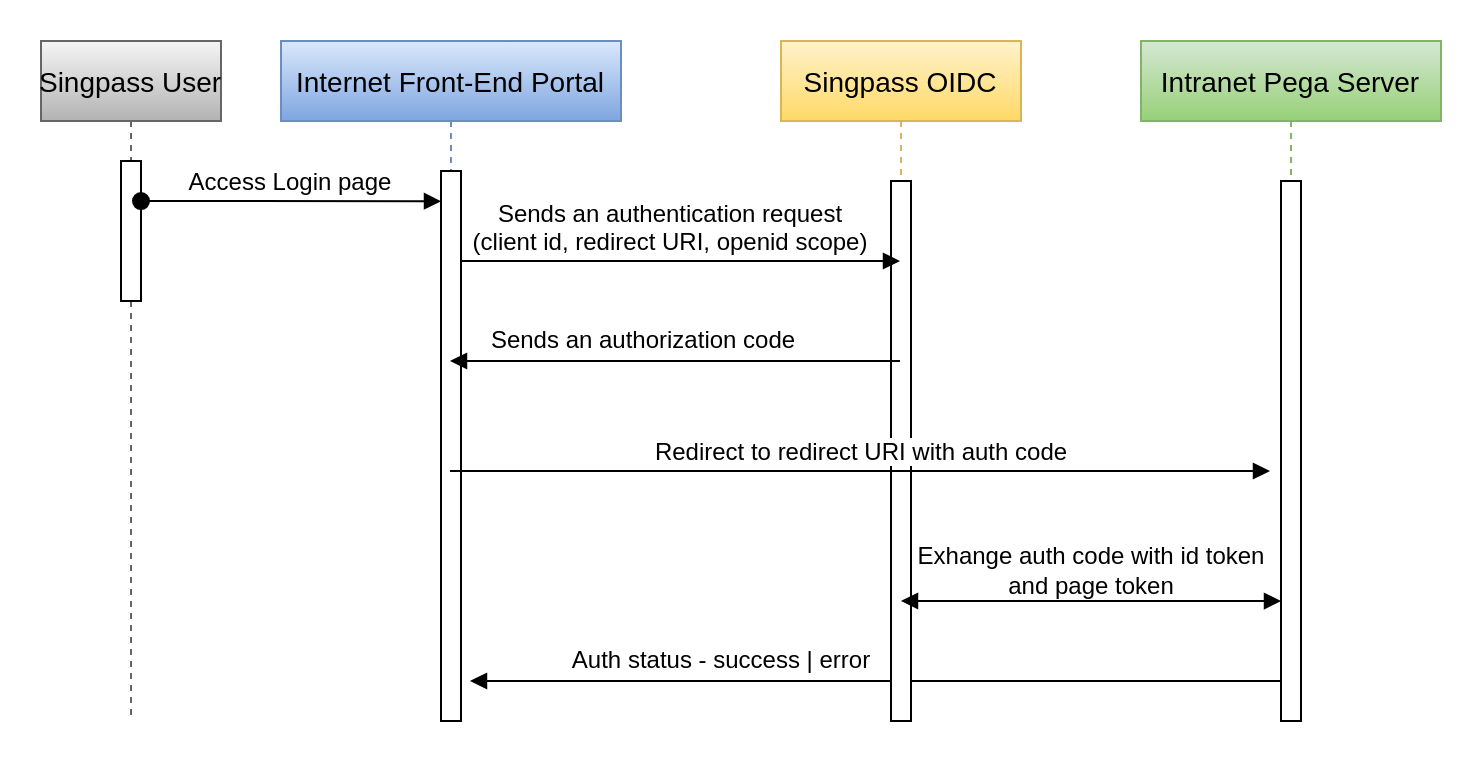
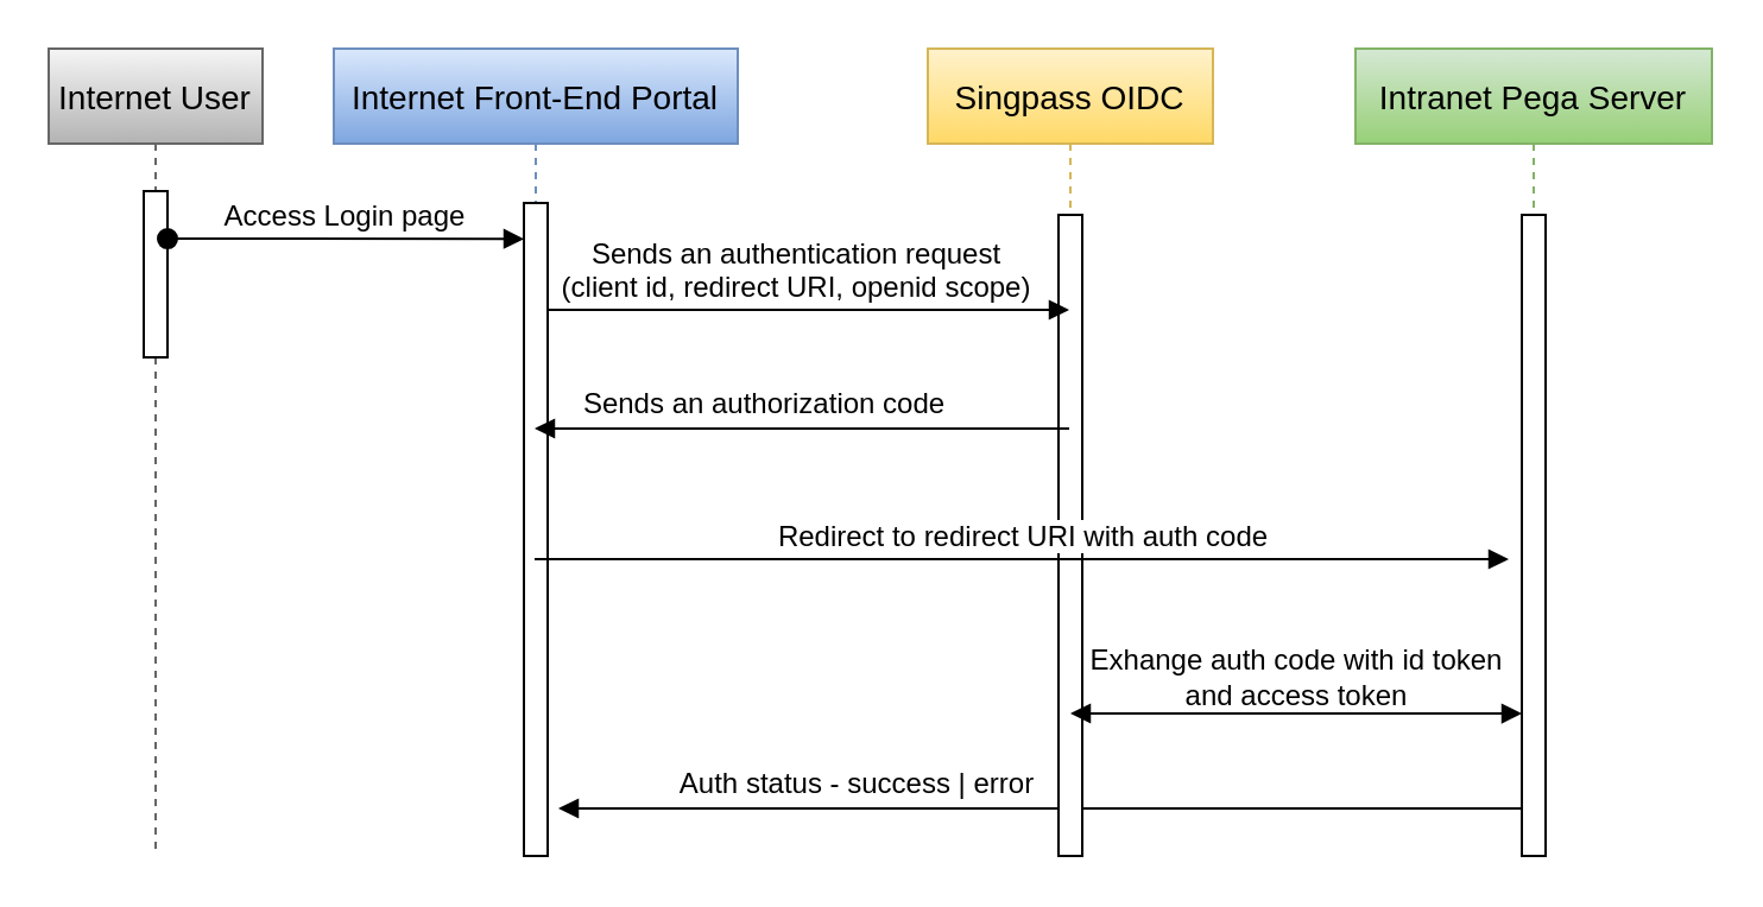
- <mxCell id="10" value="Singpass User" style="shape=umlLifeline;perimeter=lifelinePerimeter;container=1;collapsible=0;recursiveResize=0;rounded=0;shadow=0;strokeWidth=1;fontSize=14;fillColor=#f5f5f5;gradientColor=#b3b3b3;strokeColor=#666666;" vertex="1" parent="1"><mxGeometry x="20" y="20" width="90" height="340" as="geometry" /></mxCell>
+ <mxCell id="10" value="Internet User" style="shape=umlLifeline;perimeter=lifelinePerimeter;container=1;collapsible=0;recursiveResize=0;rounded=0;shadow=0;strokeWidth=1;fontSize=14;fillColor=#f5f5f5;gradientColor=#b3b3b3;strokeColor=#666666;" vertex="1" parent="1"><mxGeometry x="20" y="20" width="90" height="340" as="geometry" /></mxCell>
- <mxCell id="15" value="&lt;span style=&quot;background-color: rgb(255, 255, 255);&quot;&gt;Exhange auth code with id token&lt;/span&gt;&lt;br style=&quot;background-color: rgb(255, 255, 255);&quot;&gt;&lt;span style=&quot;background-color: rgb(255, 255, 255);&quot;&gt;and page token&lt;/span&gt;" style="text;html=1;align=center;verticalAlign=middle;resizable=0;points=[];autosize=1;strokeColor=none;fillColor=none;fontSize=12;fontFamily=Helvetica;" vertex="1" parent="1"><mxGeometry x="450" y="270" width="190" height="30" as="geometry" /></mxCell>
+ <mxCell id="15" value="&lt;span style=&quot;background-color: rgb(255, 255, 255);&quot;&gt;Exhange auth code with id token&lt;/span&gt;&lt;br style=&quot;background-color: rgb(255, 255, 255);&quot;&gt;&lt;span style=&quot;background-color: rgb(255, 255, 255);&quot;&gt;and access token&lt;/span&gt;" style="text;html=1;align=center;verticalAlign=middle;resizable=0;points=[];autosize=1;strokeColor=none;fillColor=none;fontSize=12;fontFamily=Helvetica;" vertex="1" parent="1"><mxGeometry x="450" y="270" width="190" height="30" as="geometry" /></mxCell>
